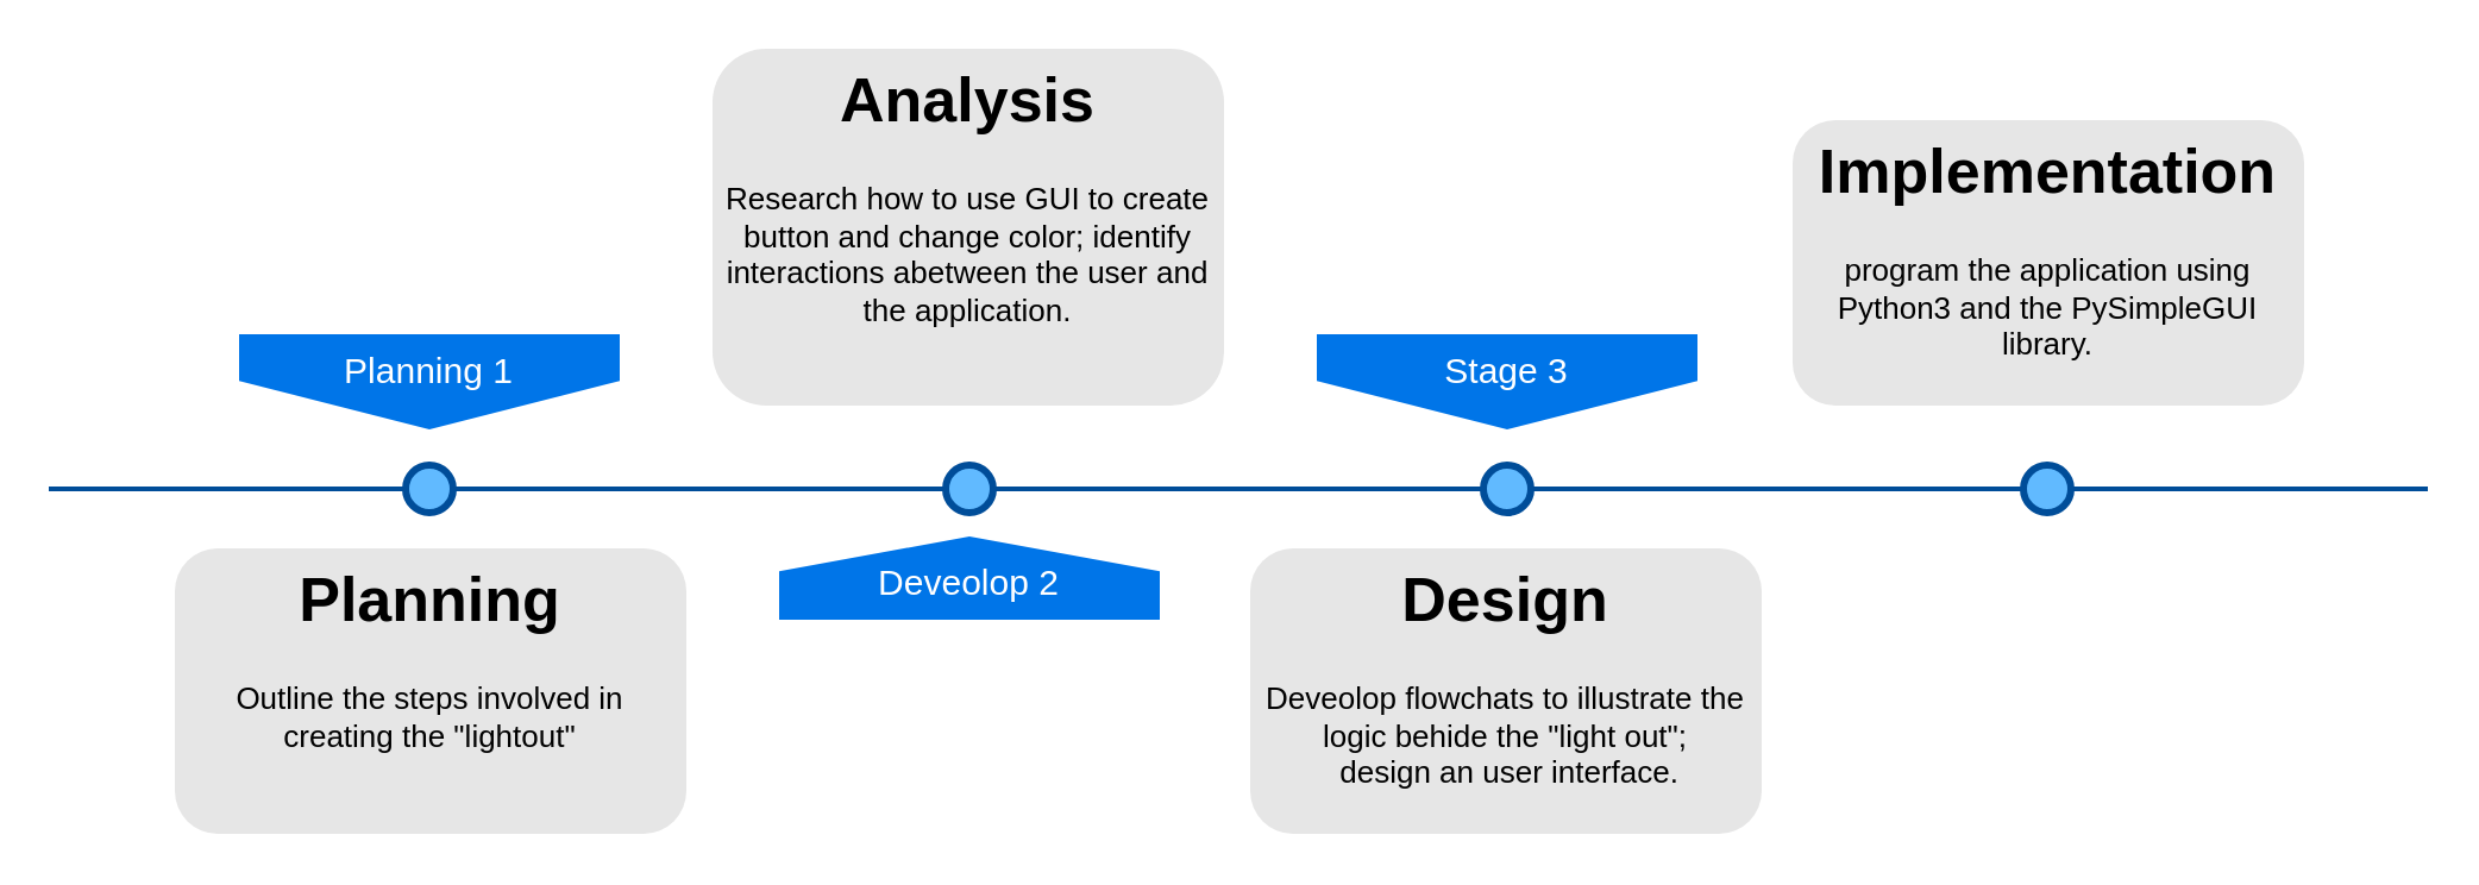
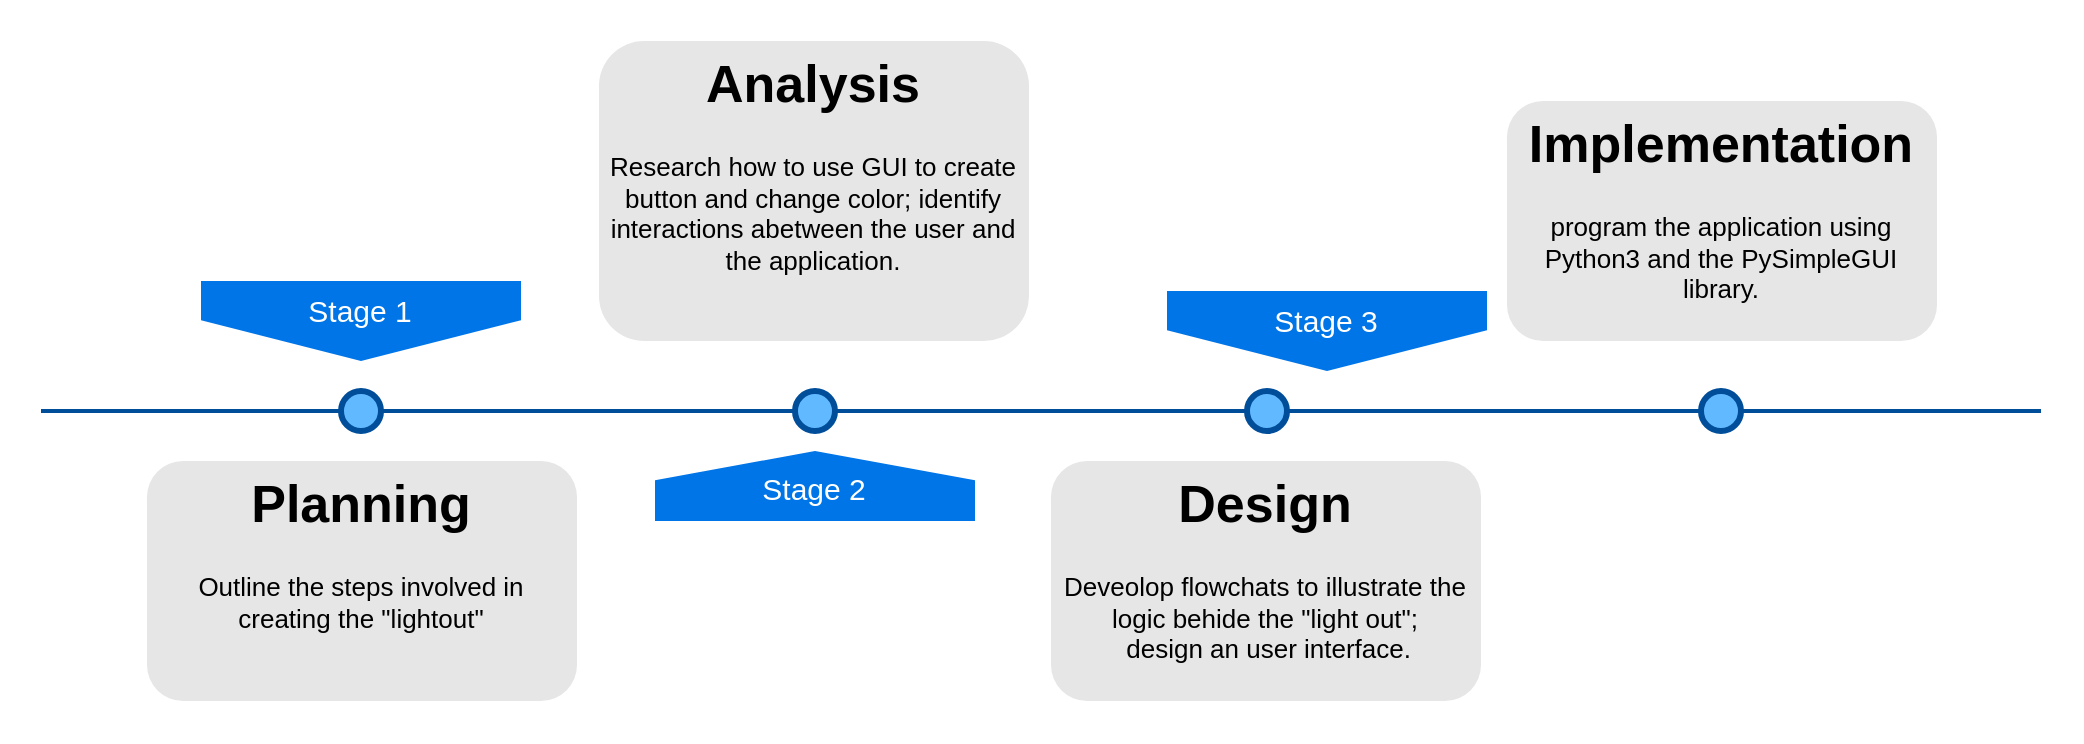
- <mxCell id="3" value="Planning 1" style="shape=offPageConnector;whiteSpace=wrap;html=1;fillColor=#0075E8;fontSize=15;fontColor=#FFFFFF;size=0.509;verticalAlign=top;strokeColor=none;" parent="1" vertex="1"><mxGeometry x="100" y="140" width="160" height="40" as="geometry" /></mxCell>
+ <mxCell id="3" value="Stage 1" style="shape=offPageConnector;whiteSpace=wrap;html=1;fillColor=#0075E8;fontSize=15;fontColor=#FFFFFF;size=0.509;verticalAlign=top;strokeColor=none;" parent="1" vertex="1"><mxGeometry x="100" y="140" width="160" height="40" as="geometry" /></mxCell>
- <mxCell id="4" value="&lt;span&gt;Stage 3&lt;/span&gt;" style="shape=offPageConnector;whiteSpace=wrap;html=1;fillColor=#0075E8;fontSize=15;fontColor=#FFFFFF;size=0.509;verticalAlign=top;strokeColor=none;" parent="1" vertex="1"><mxGeometry x="553" y="140" width="160" height="40" as="geometry" /></mxCell>
+ <mxCell id="4" value="&lt;span&gt;Stage 3&lt;/span&gt;" style="shape=offPageConnector;whiteSpace=wrap;html=1;fillColor=#0075E8;fontSize=15;fontColor=#FFFFFF;size=0.509;verticalAlign=top;strokeColor=none;" parent="1" vertex="1"><mxGeometry x="583" y="145" width="160" height="40" as="geometry" /></mxCell>
- <mxCell id="5" value="&lt;span&gt;Deveolop 2&lt;/span&gt;" style="shape=offPageConnector;whiteSpace=wrap;html=1;fillColor=#0075E8;fontSize=15;fontColor=#FFFFFF;size=0.418;flipV=1;verticalAlign=bottom;strokeColor=none;spacingBottom=4;" parent="1" vertex="1"><mxGeometry x="327" y="225" width="160" height="35" as="geometry" /></mxCell>
+ <mxCell id="5" value="&lt;span&gt;Stage 2&lt;/span&gt;" style="shape=offPageConnector;whiteSpace=wrap;html=1;fillColor=#0075E8;fontSize=15;fontColor=#FFFFFF;size=0.418;flipV=1;verticalAlign=bottom;strokeColor=none;spacingBottom=4;" parent="1" vertex="1"><mxGeometry x="327" y="225" width="160" height="35" as="geometry" /></mxCell>
